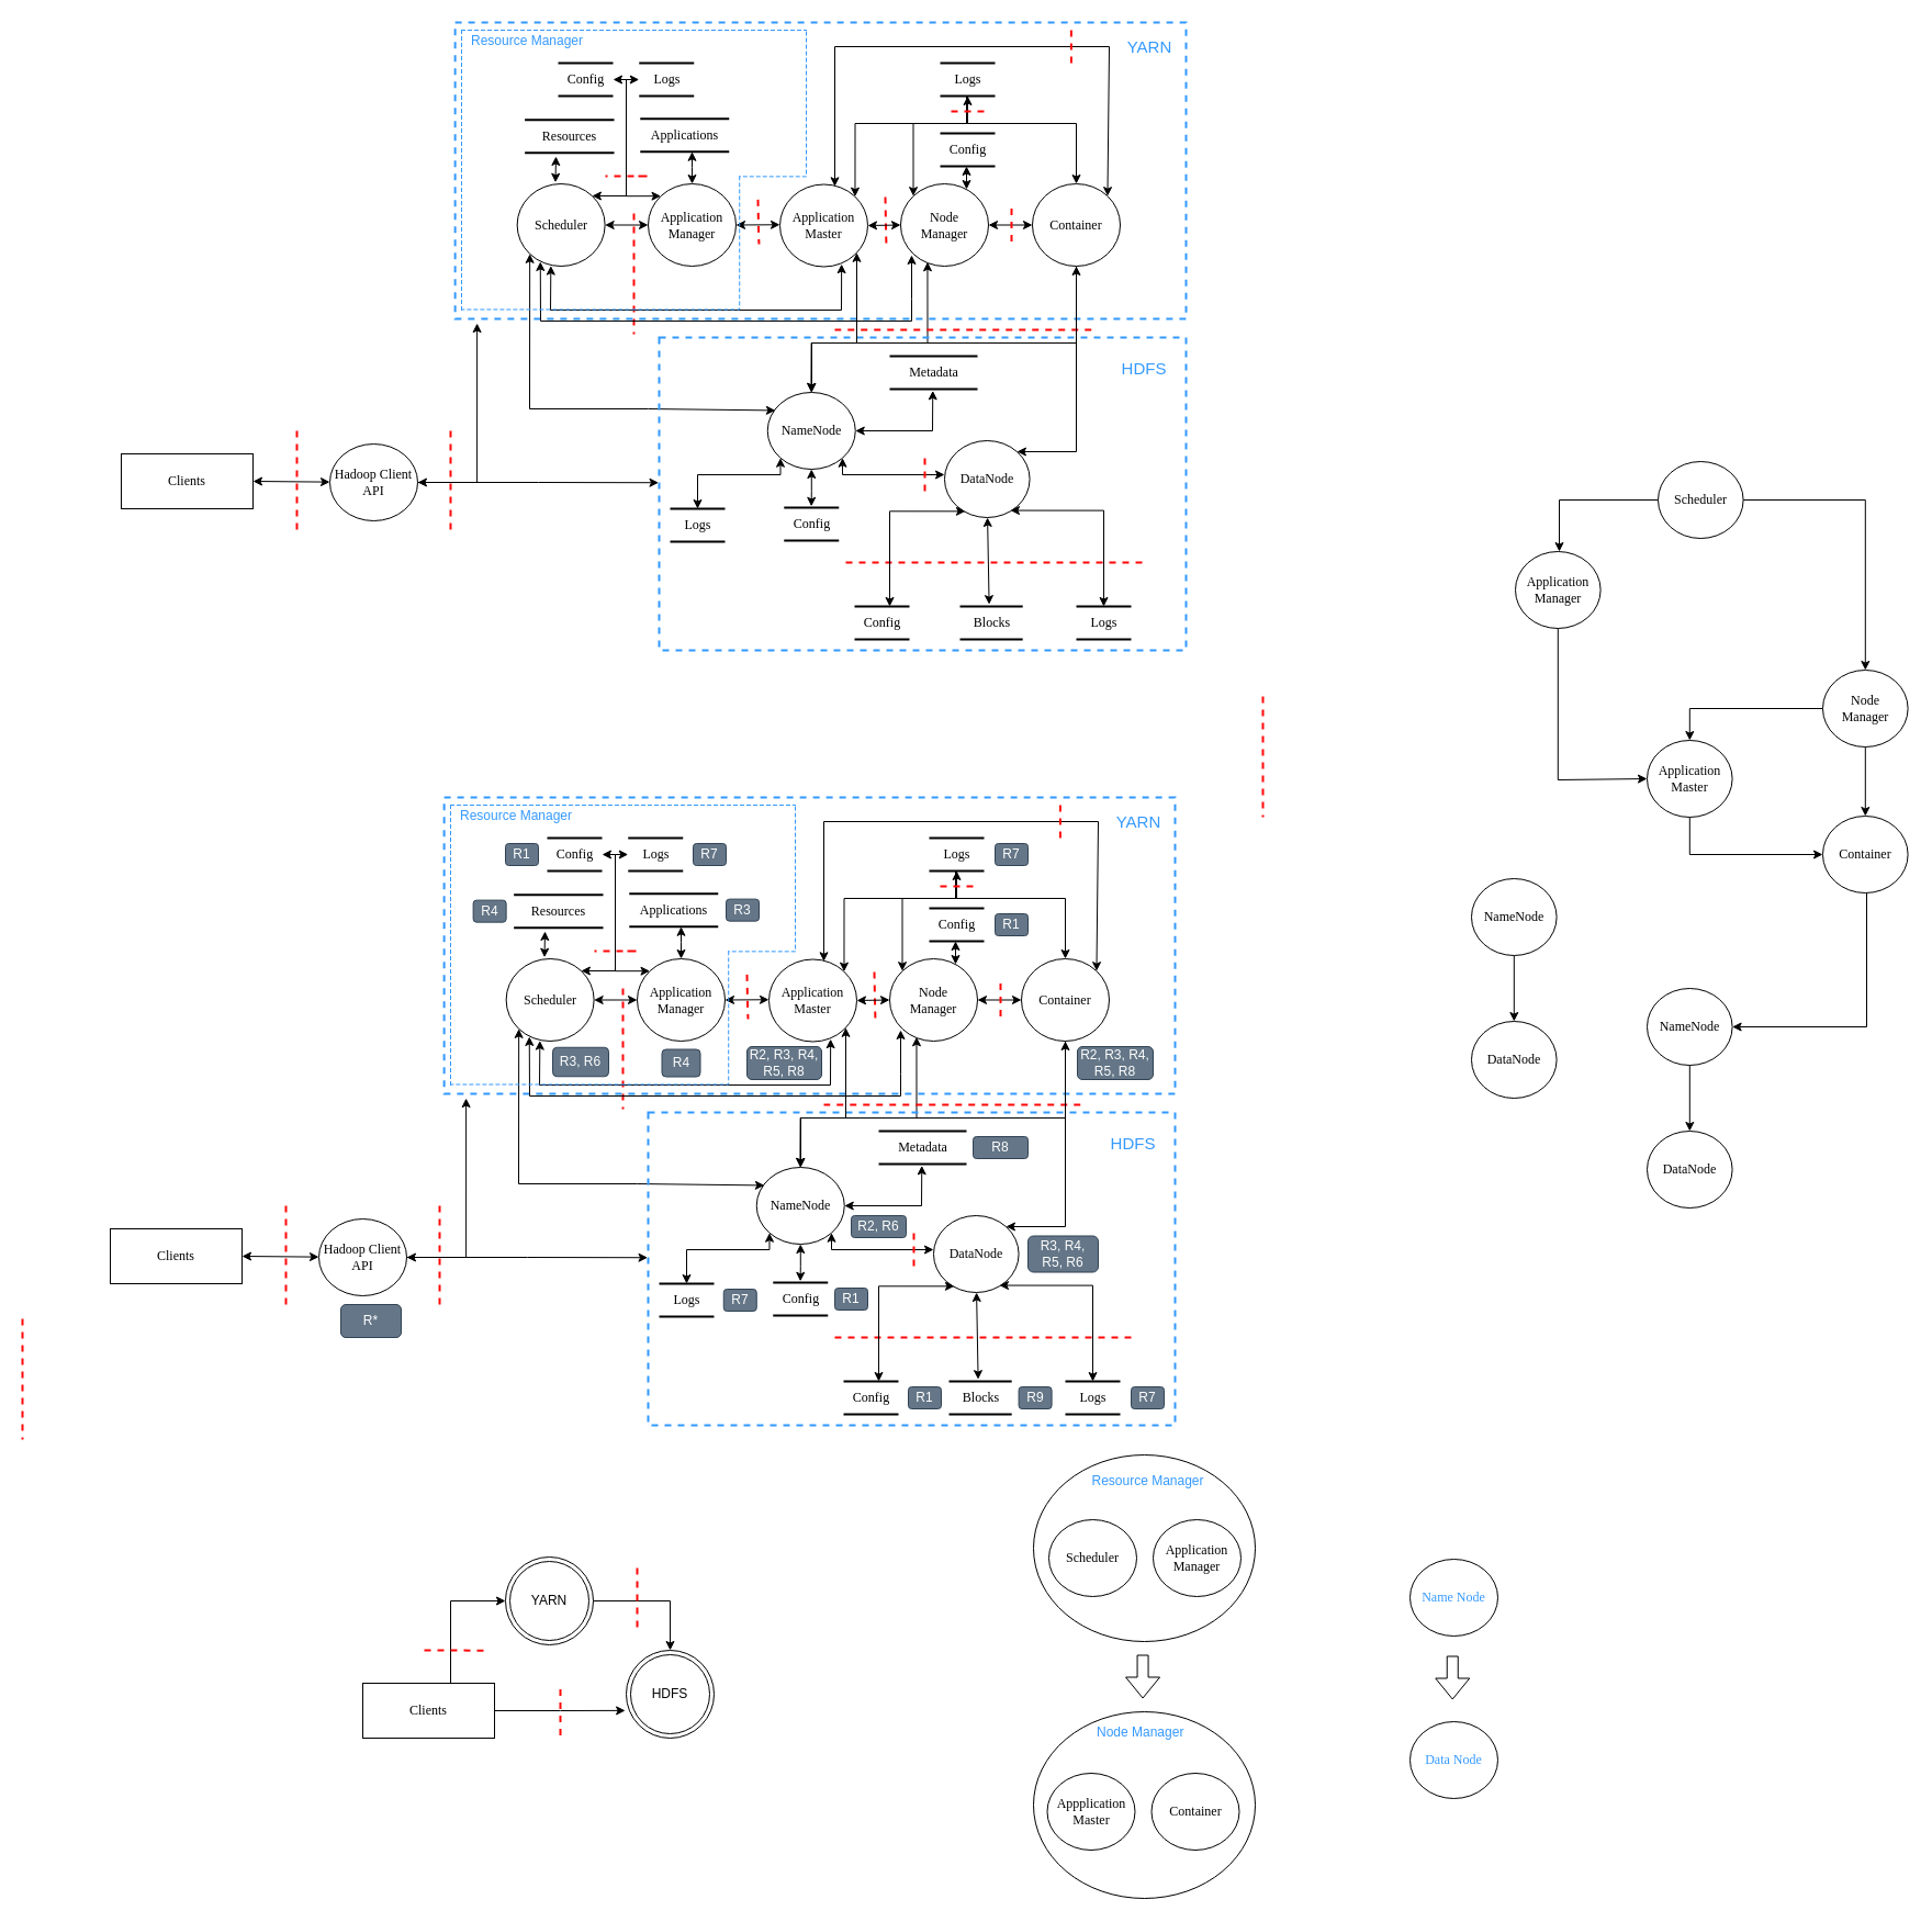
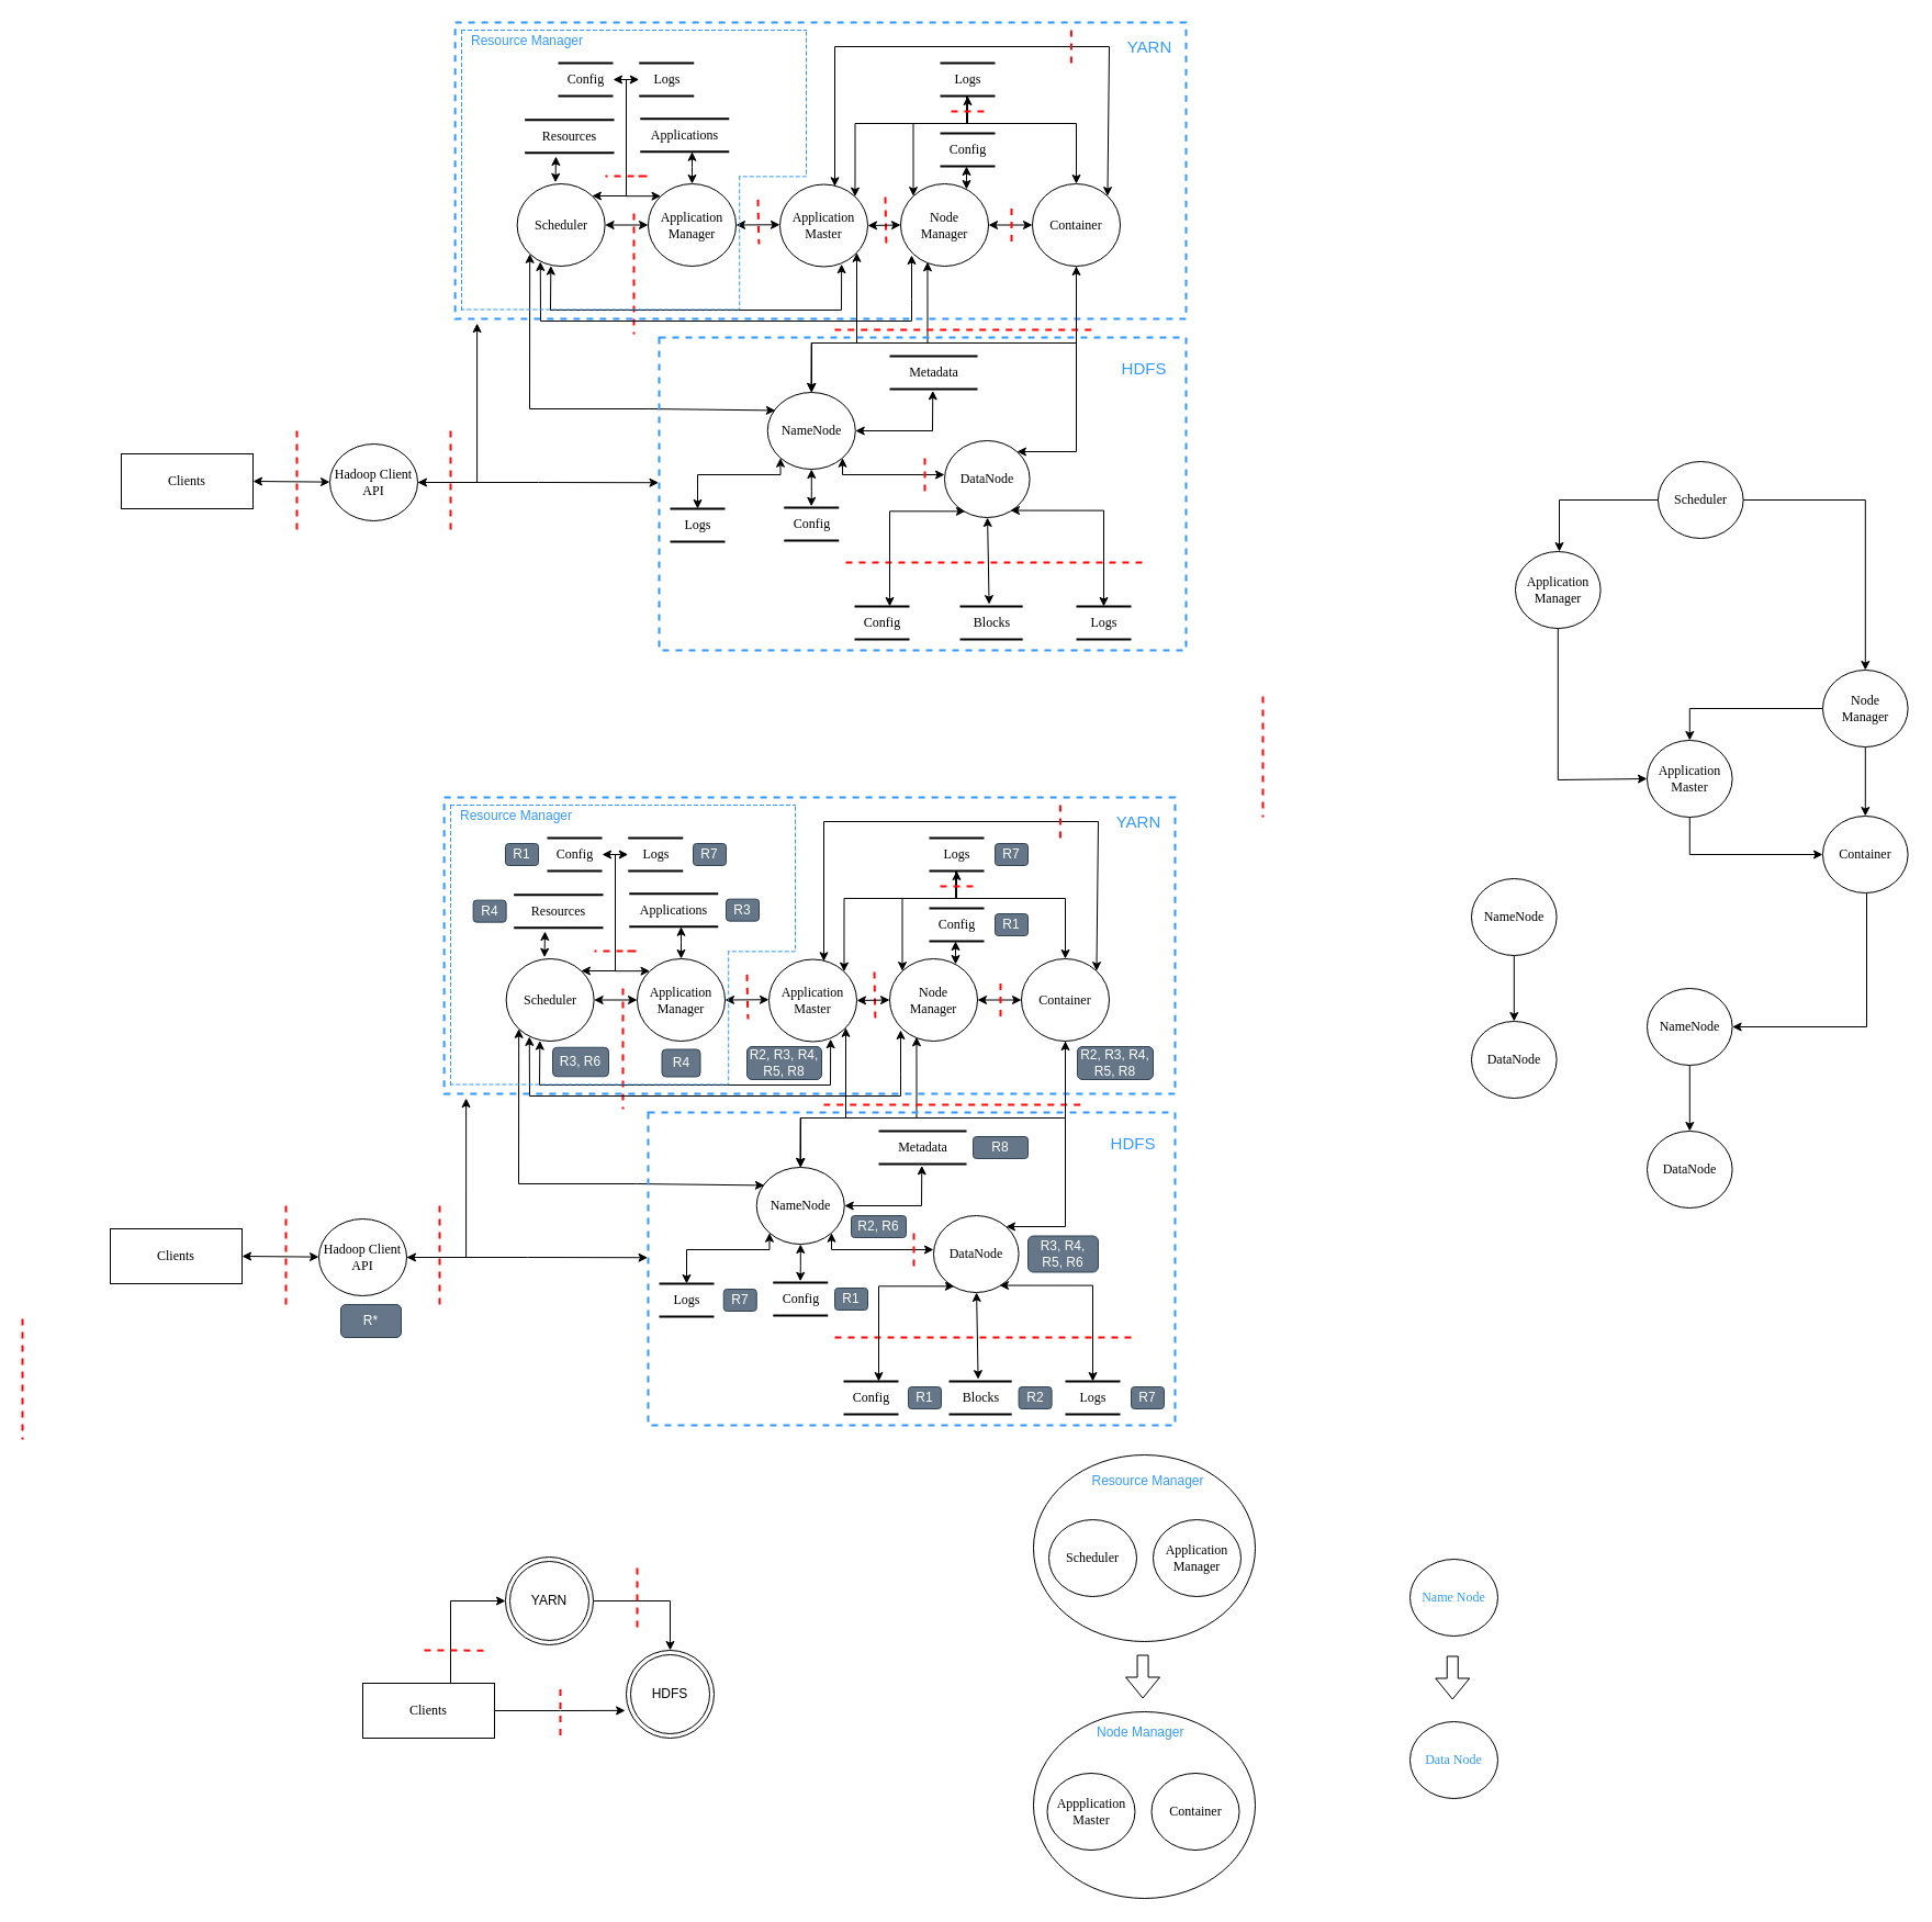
- <mxCell id="67" value="R9" style="rounded=1;whiteSpace=wrap;html=1;fillColor=#647687;fontColor=#ffffff;strokeColor=#314354;" parent="1" vertex="1"><mxGeometry x="927.59" y="1263" width="30" height="20" as="geometry" /></mxCell>
+ <mxCell id="67" value="R2" style="rounded=1;whiteSpace=wrap;html=1;fillColor=#647687;fontColor=#ffffff;strokeColor=#314354;" parent="1" vertex="1"><mxGeometry x="927.59" y="1263" width="30" height="20" as="geometry" /></mxCell>
